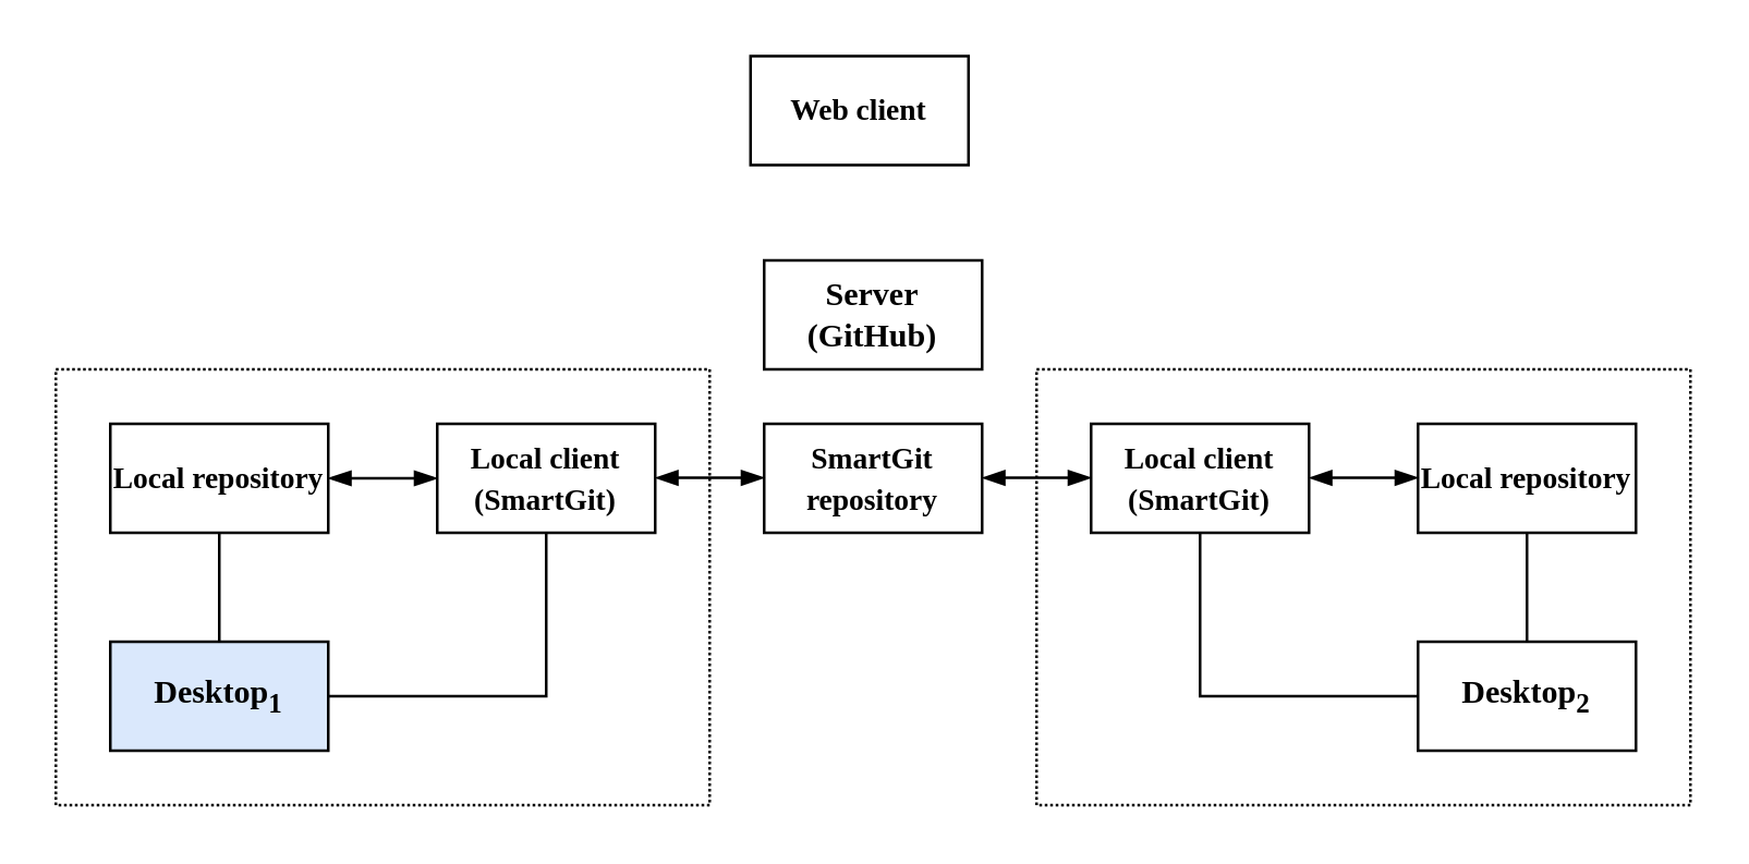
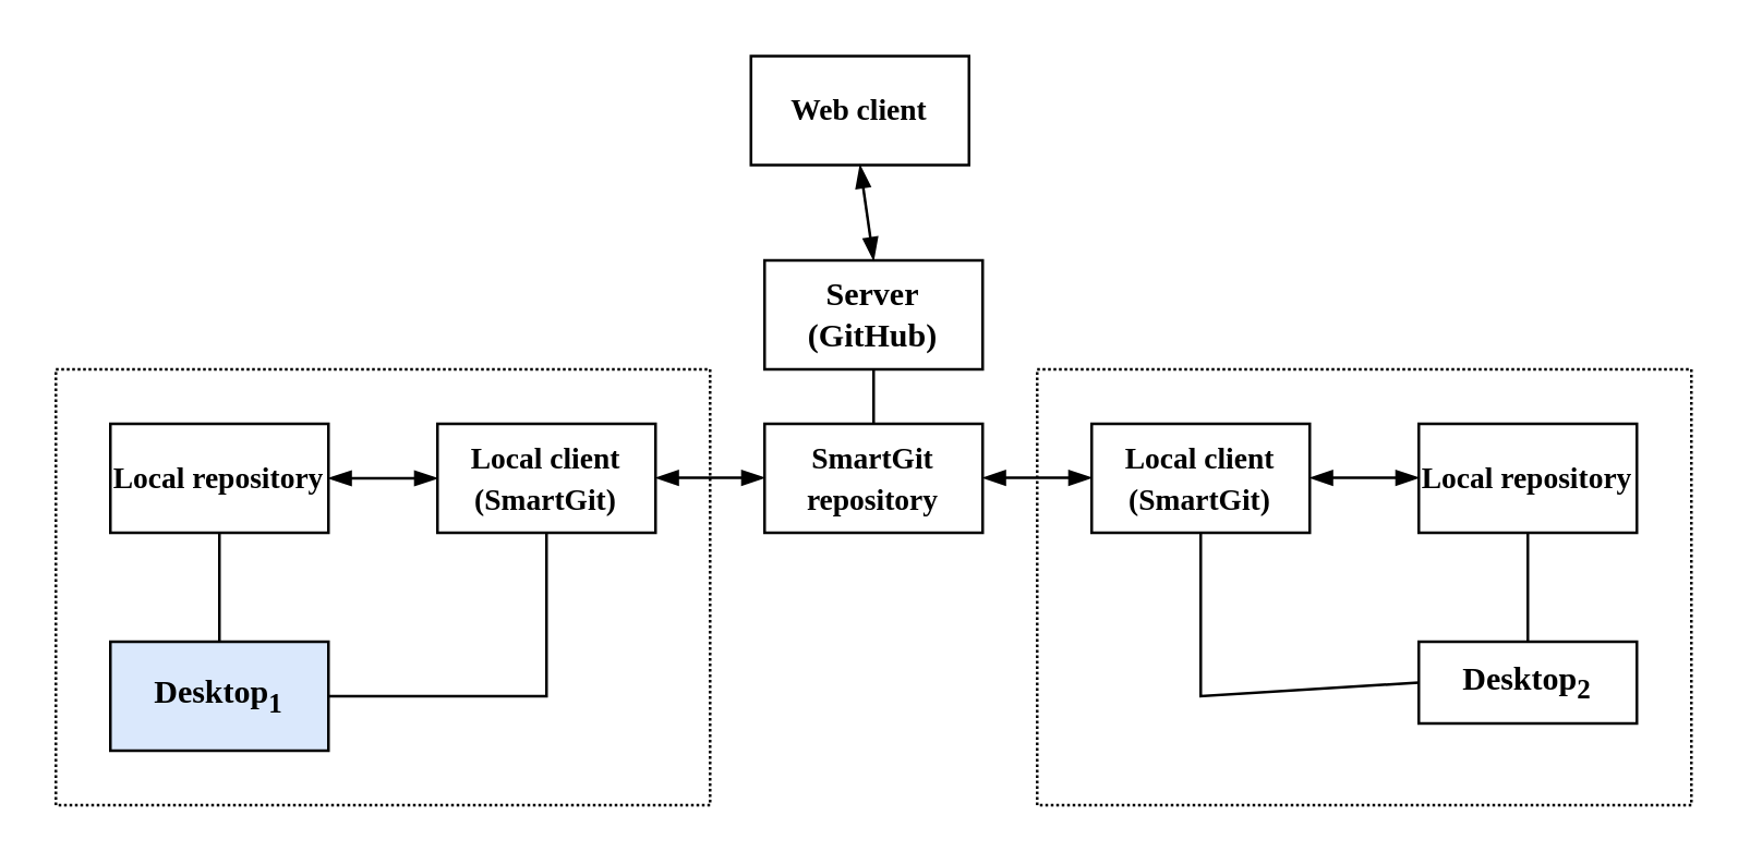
+ <mxCell id="18" value="" style="endArrow=blockThin;html=1;rounded=0;exitX=0.5;exitY=1;exitDx=0;exitDy=0;entryX=0.5;entryY=0;entryDx=0;entryDy=0;startArrow=blockThin;startFill=1;endFill=1;" edge="1" parent="1" source="6" target="7"><mxGeometry width="50" height="50" relative="1" as="geometry"><mxPoint x="350" y="55" as="sourcePoint" /><mxPoint x="390" y="55" as="targetPoint" /></mxGeometry></mxCell>
+ <mxCell id="13" value="" style="endArrow=none;html=1;rounded=0;exitX=0.5;exitY=0;exitDx=0;exitDy=0;entryX=0.5;entryY=1;entryDx=0;entryDy=0;" edge="1" parent="1" source="10" target="7"><mxGeometry width="50" height="50" relative="1" as="geometry"><mxPoint x="380" y="145" as="sourcePoint" /><mxPoint x="430" y="95" as="targetPoint" /></mxGeometry></mxCell>
- <mxCell id="5" value="&lt;font face=&quot;Verdana&quot;&gt;&lt;b&gt;Desktop&lt;sub style=&quot;&quot;&gt;&lt;font style=&quot;font-size: 10px;&quot;&gt;2&lt;/font&gt;&lt;/sub&gt;&lt;/b&gt;&lt;/font&gt;" style="rounded=0;whiteSpace=wrap;html=1;" vertex="1" parent="1"><mxGeometry x="520" y="235" width="80" height="40" as="geometry" /></mxCell>
+ <mxCell id="5" value="&lt;font face=&quot;Verdana&quot;&gt;&lt;b&gt;Desktop&lt;sub style=&quot;&quot;&gt;&lt;font style=&quot;font-size: 10px;&quot;&gt;2&lt;/font&gt;&lt;/sub&gt;&lt;/b&gt;&lt;/font&gt;" style="rounded=0;whiteSpace=wrap;html=1;" vertex="1" parent="1"><mxGeometry x="520" y="235" width="80" height="30" as="geometry" /></mxCell>
